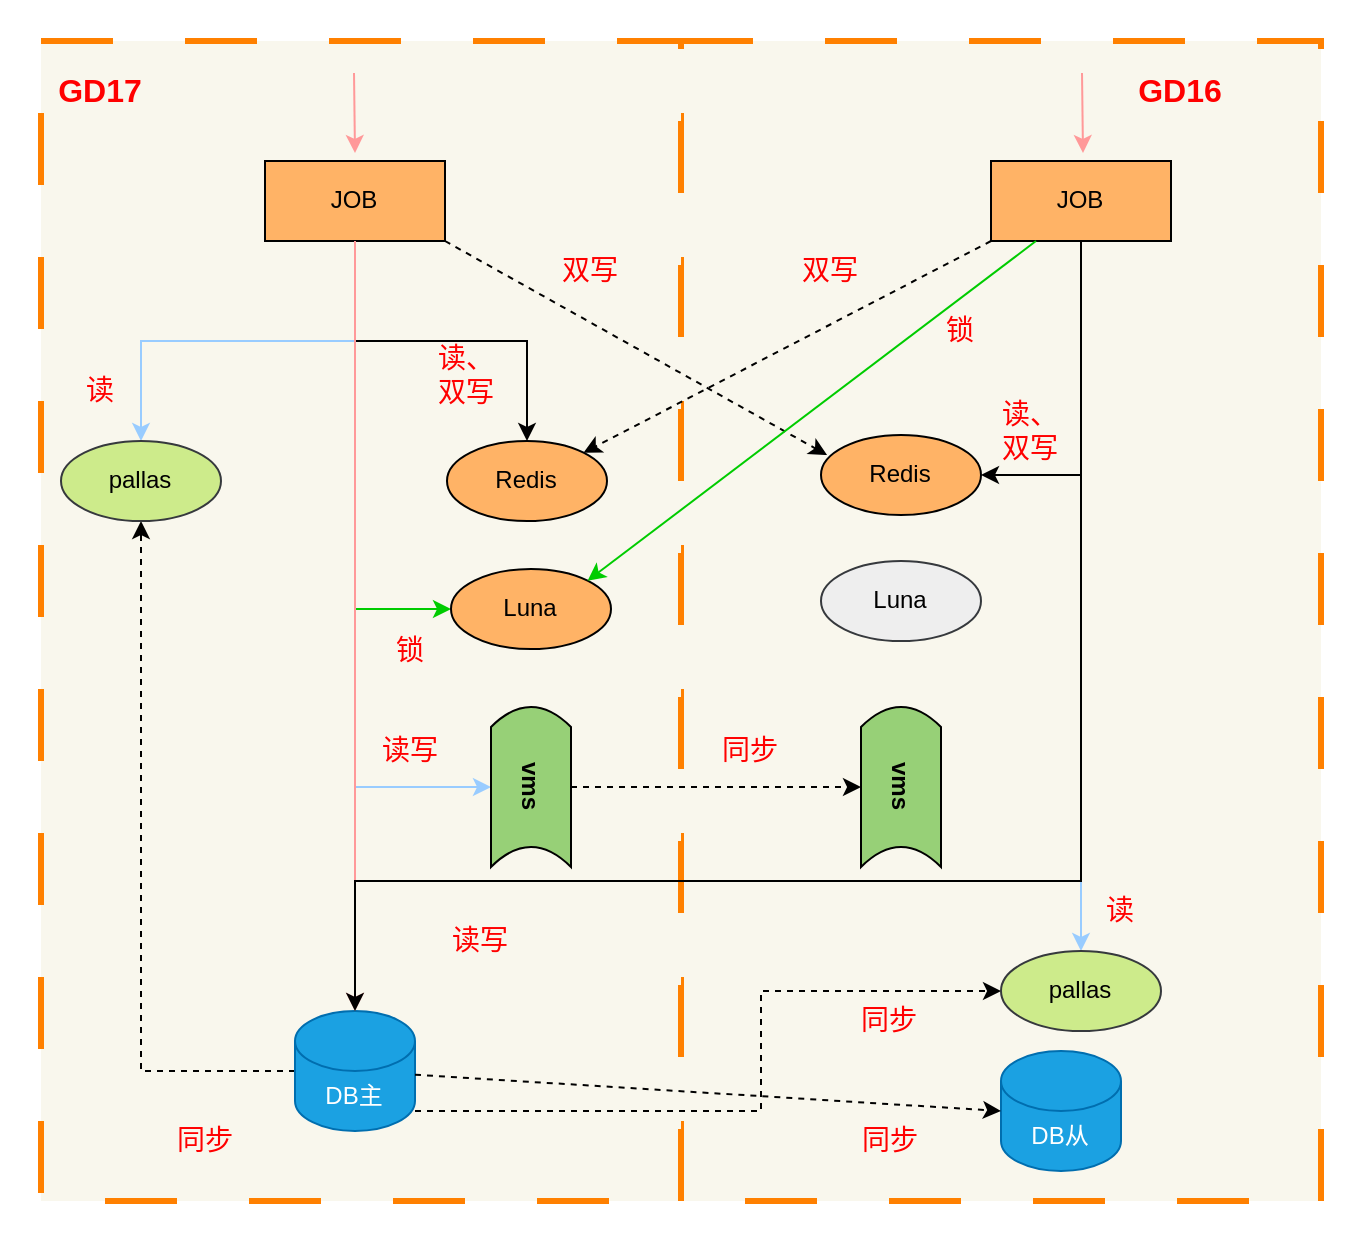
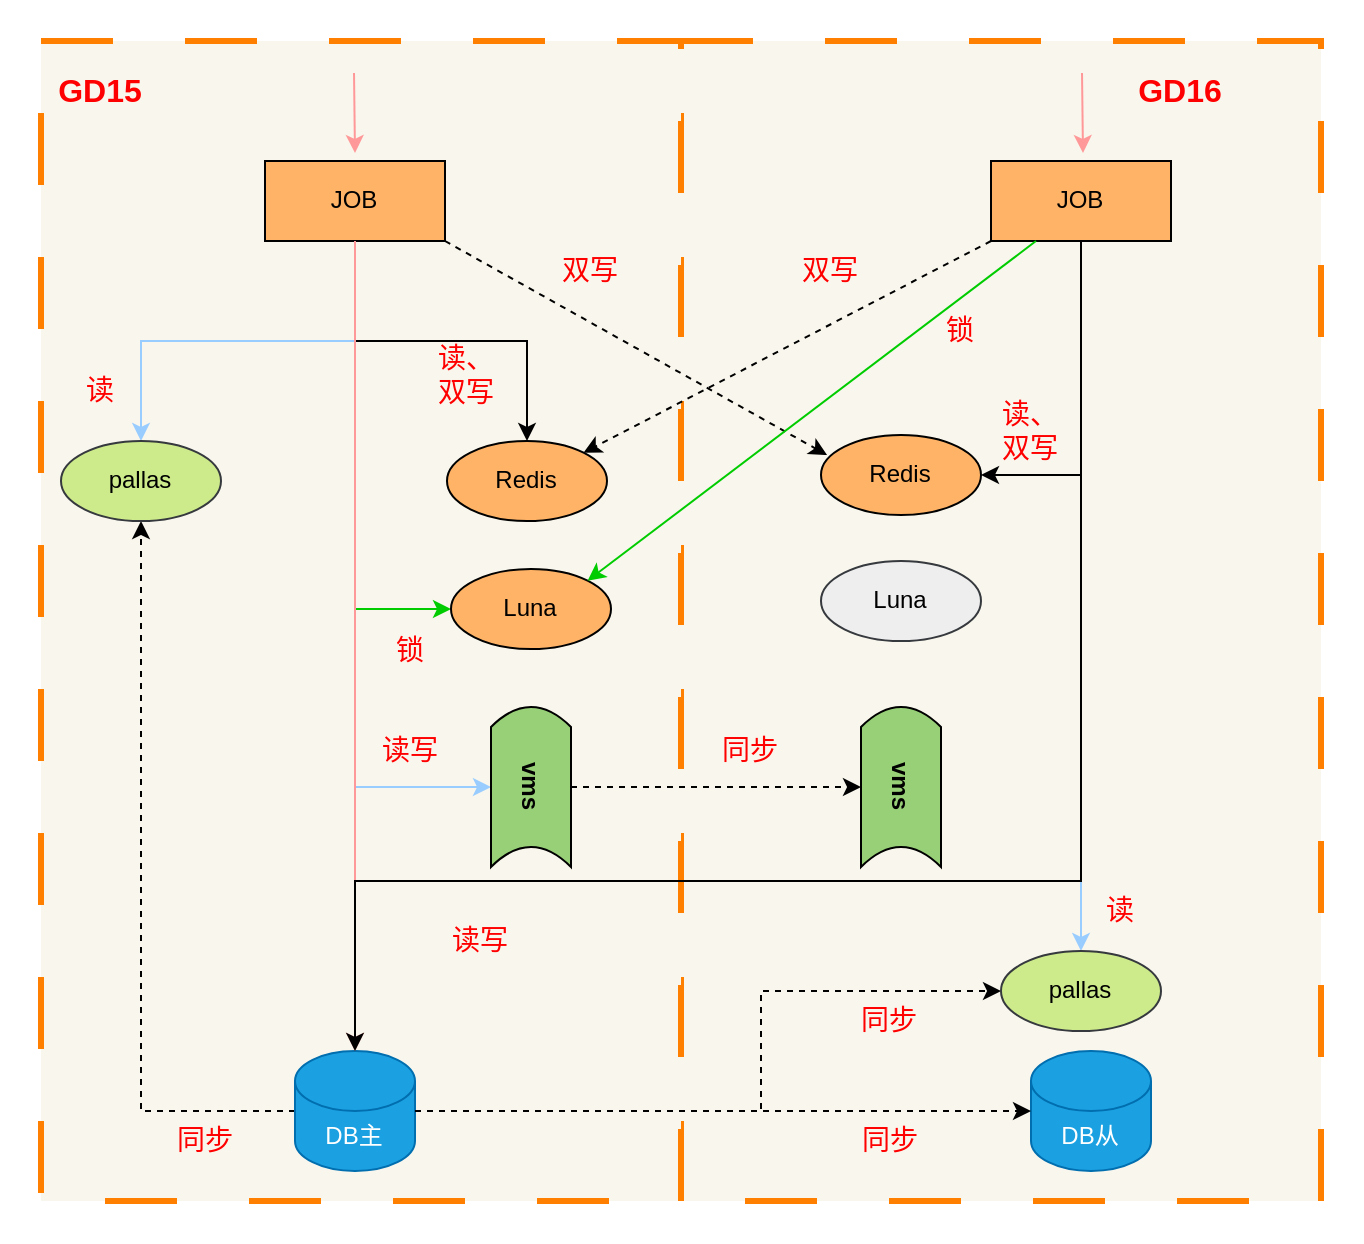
- <mxCell id="28" value="&lt;b&gt;&lt;font style=&quot;font-size: 16px; color: rgb(255, 0, 0);&quot;&gt;GD17&lt;/font&gt;&lt;/b&gt;" style="text;html=1;align=center;verticalAlign=middle;whiteSpace=wrap;rounded=0;" vertex="1" parent="1"><mxGeometry x="20" y="30" width="60" height="30" as="geometry" /></mxCell>
+ <mxCell id="28" value="&lt;b&gt;&lt;font style=&quot;font-size: 16px; color: rgb(255, 0, 0);&quot;&gt;GD15&lt;/font&gt;&lt;/b&gt;" style="text;html=1;align=center;verticalAlign=middle;whiteSpace=wrap;rounded=0;" vertex="1" parent="1"><mxGeometry x="20" y="30" width="60" height="30" as="geometry" /></mxCell>
- <mxCell id="11" value="DB主" style="shape=cylinder3;whiteSpace=wrap;html=1;boundedLbl=1;backgroundOutline=1;size=15;fillColor=#1ba1e2;fontColor=#ffffff;strokeColor=#006EAF;" vertex="1" parent="1"><mxGeometry x="147" y="505" width="60" height="60" as="geometry" /></mxCell>
+ <mxCell id="11" value="DB主" style="shape=cylinder3;whiteSpace=wrap;html=1;boundedLbl=1;backgroundOutline=1;size=15;fillColor=#1ba1e2;fontColor=#ffffff;strokeColor=#006EAF;" vertex="1" parent="1"><mxGeometry x="147" y="525" width="60" height="60" as="geometry" /></mxCell>
- <mxCell id="18" value="DB从" style="shape=cylinder3;whiteSpace=wrap;html=1;boundedLbl=1;backgroundOutline=1;size=15;fillColor=#1ba1e2;fontColor=#ffffff;strokeColor=#006EAF;" vertex="1" parent="1"><mxGeometry x="500" y="525" width="60" height="60" as="geometry" /></mxCell>
+ <mxCell id="18" value="DB从" style="shape=cylinder3;whiteSpace=wrap;html=1;boundedLbl=1;backgroundOutline=1;size=15;fillColor=#1ba1e2;fontColor=#ffffff;strokeColor=#006EAF;" vertex="1" parent="1"><mxGeometry x="515" y="525" width="60" height="60" as="geometry" /></mxCell>
